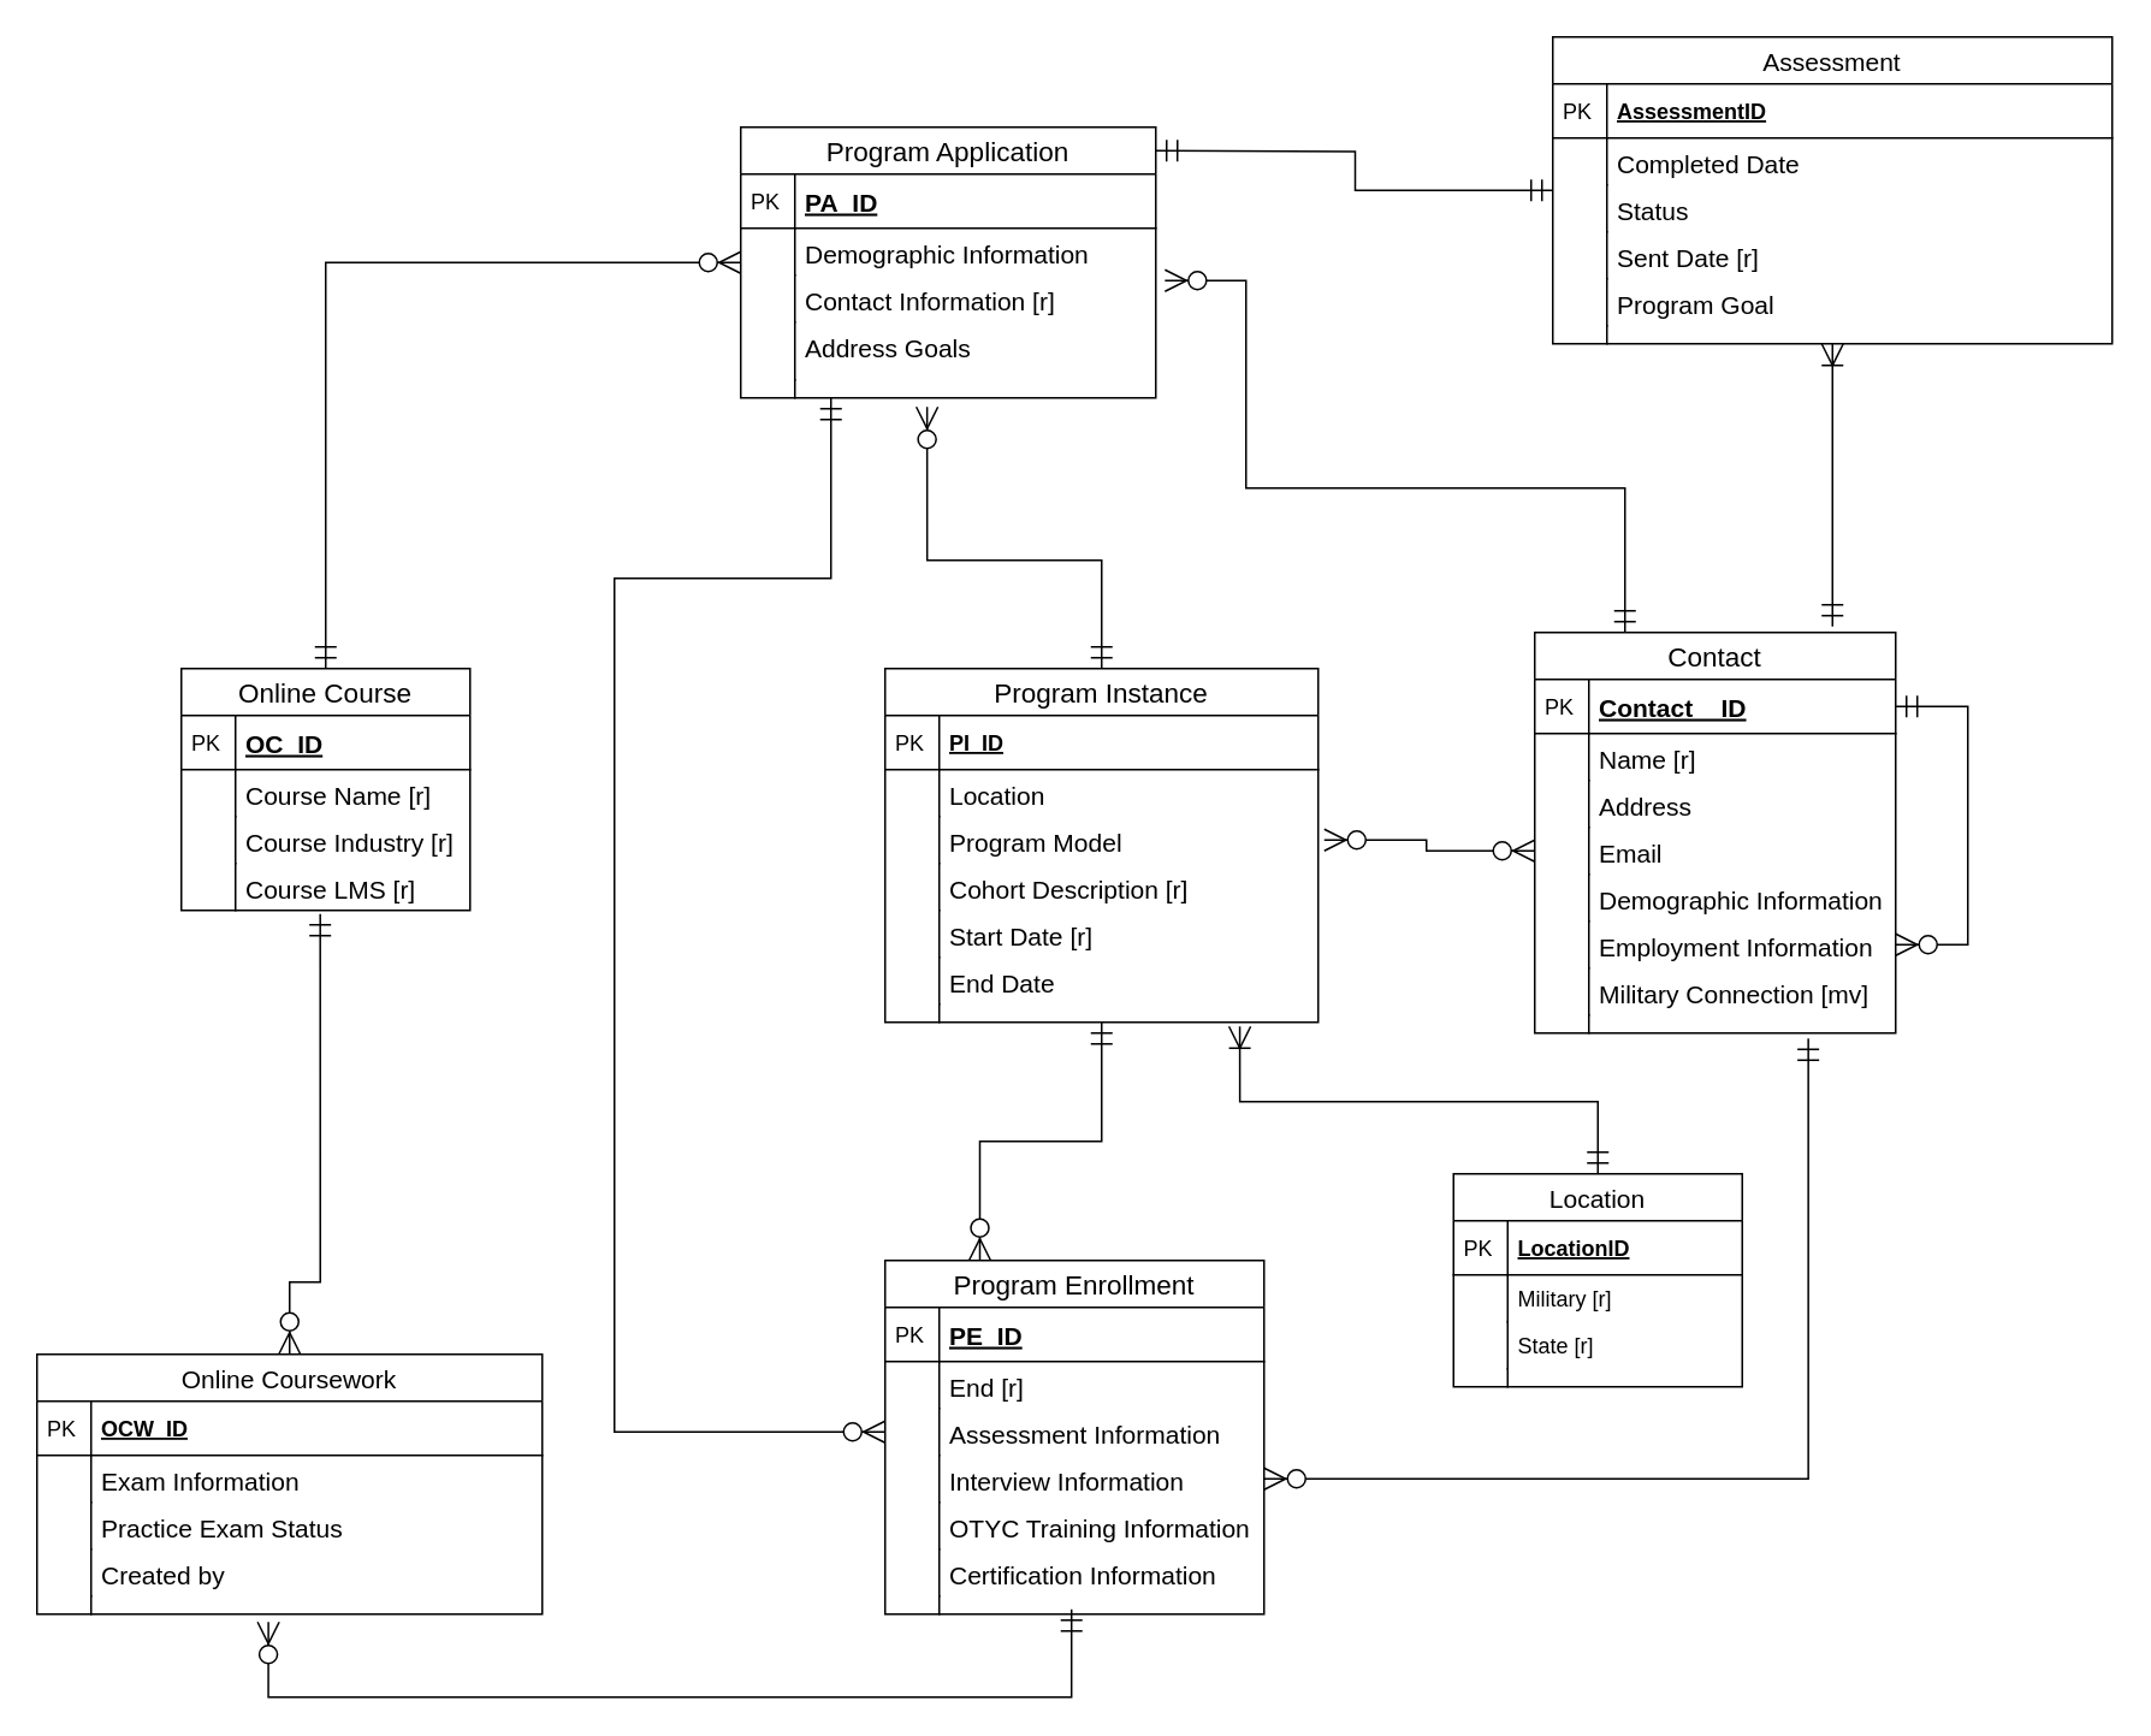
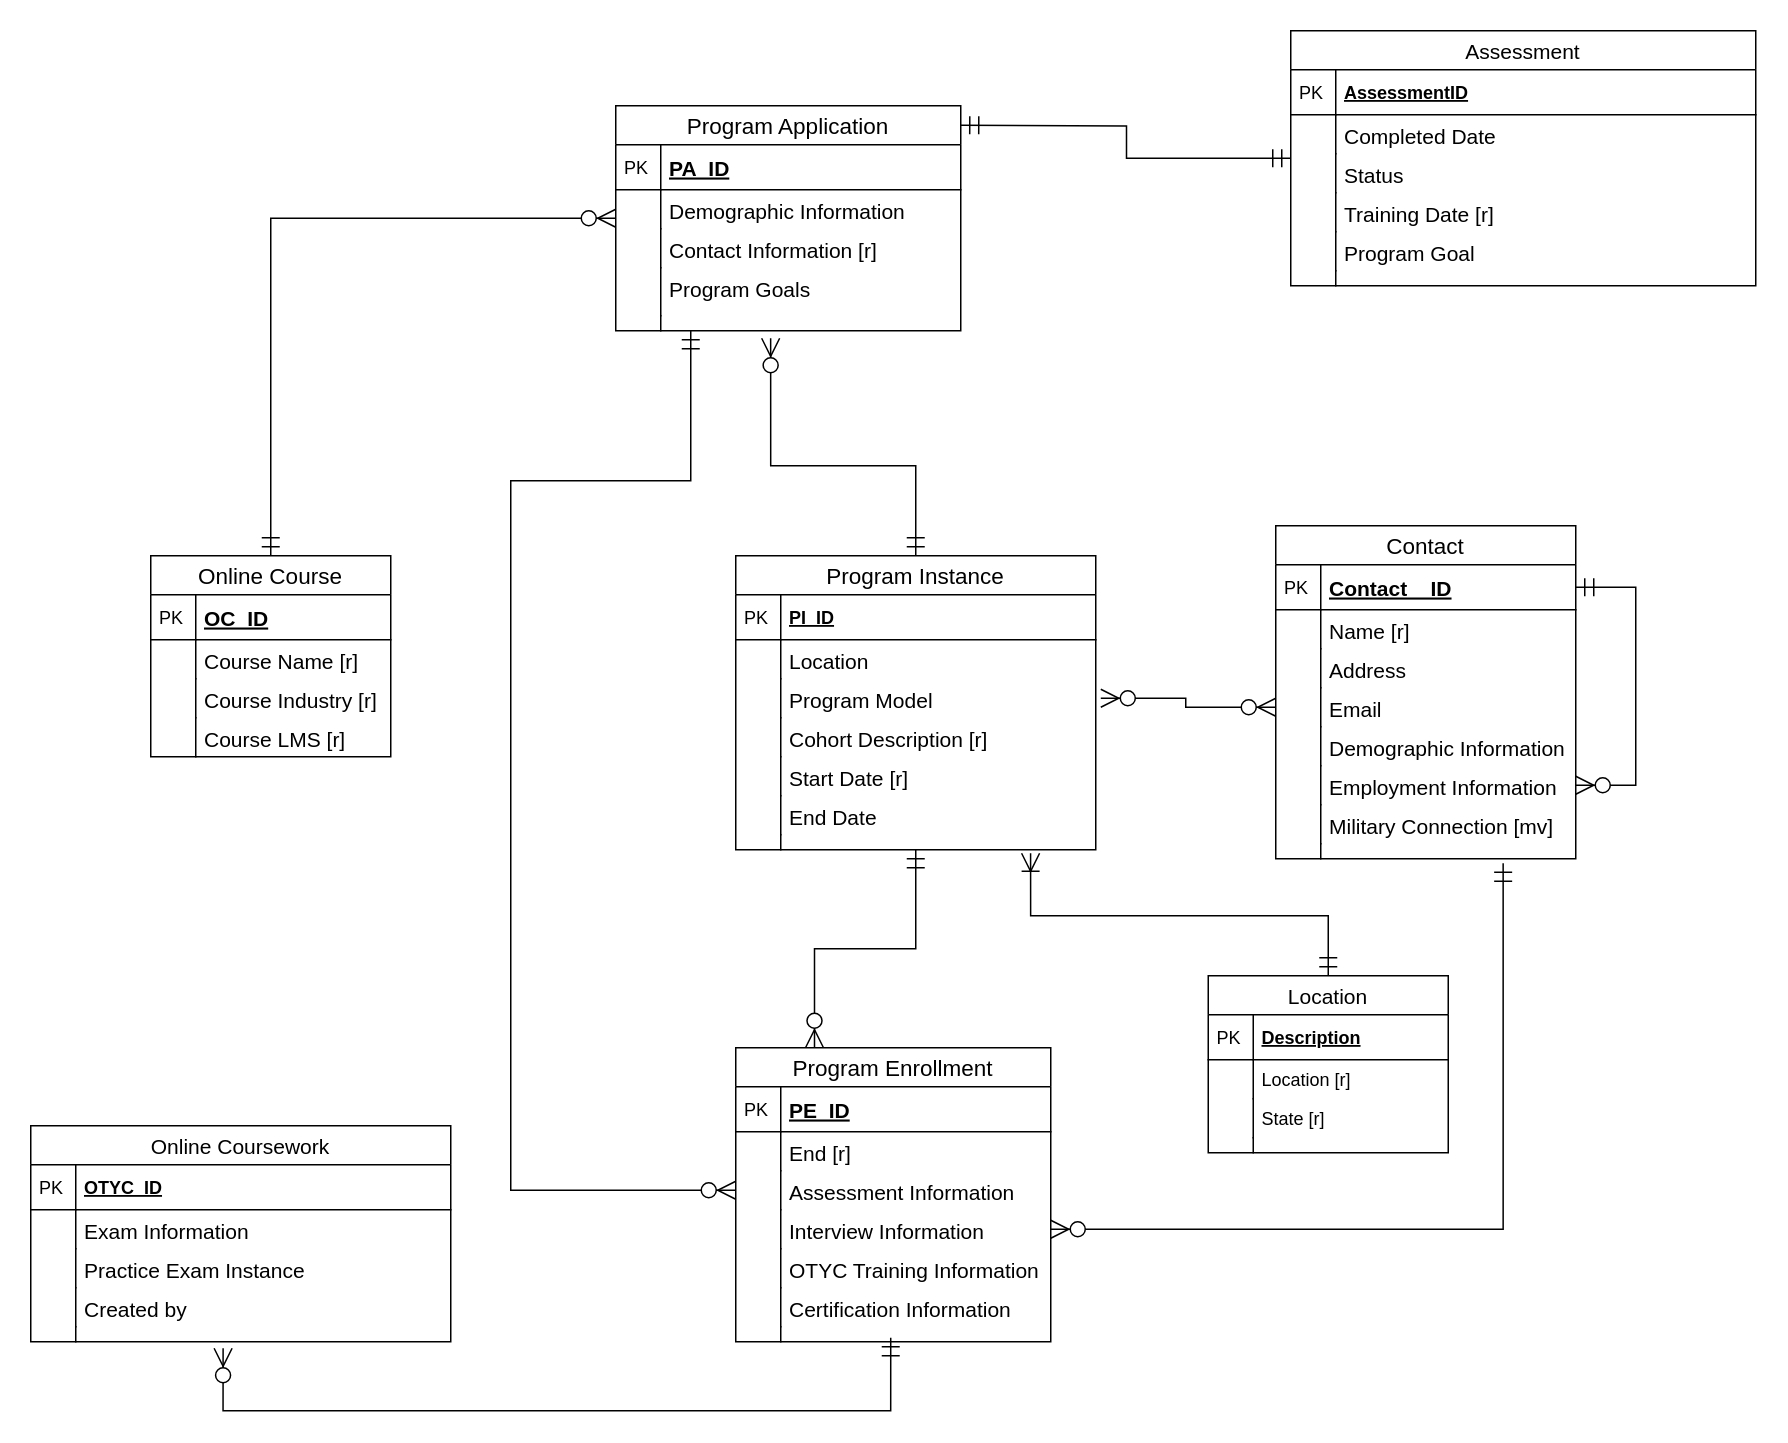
- <mxCell id="99" value="Sent Date [r]" style="shape=partialRectangle;top=0;left=0;right=0;bottom=0;align=left;verticalAlign=top;fillColor=none;spacingLeft=34;spacingRight=4;overflow=hidden;rotatable=0;points=[[0,0.5],[1,0.5]];portConstraint=eastwest;dropTarget=0;fontSize=14;" vertex="1" parent="92"><mxGeometry y="108" width="310" height="26" as="geometry" /></mxCell>
+ <mxCell id="99" value="Training Date [r]" style="shape=partialRectangle;top=0;left=0;right=0;bottom=0;align=left;verticalAlign=top;fillColor=none;spacingLeft=34;spacingRight=4;overflow=hidden;rotatable=0;points=[[0,0.5],[1,0.5]];portConstraint=eastwest;dropTarget=0;fontSize=14;" vertex="1" parent="92"><mxGeometry y="108" width="310" height="26" as="geometry" /></mxCell>
- <mxCell id="51" value="Address Goals" style="shape=partialRectangle;top=0;left=0;right=0;bottom=0;align=left;verticalAlign=top;fillColor=none;spacingLeft=34;spacingRight=4;overflow=hidden;rotatable=0;points=[[0,0.5],[1,0.5]];portConstraint=eastwest;dropTarget=0;fontSize=14;" parent="44" vertex="1"><mxGeometry y="108" width="230" height="32" as="geometry" /></mxCell>
+ <mxCell id="51" value="Program Goals" style="shape=partialRectangle;top=0;left=0;right=0;bottom=0;align=left;verticalAlign=top;fillColor=none;spacingLeft=34;spacingRight=4;overflow=hidden;rotatable=0;points=[[0,0.5],[1,0.5]];portConstraint=eastwest;dropTarget=0;fontSize=14;" parent="44" vertex="1"><mxGeometry y="108" width="230" height="32" as="geometry" /></mxCell>
- <mxCell id="90" style="edgeStyle=orthogonalEdgeStyle;rounded=0;orthogonalLoop=1;jettySize=auto;html=1;entryX=0.825;entryY=-0.015;entryDx=0;entryDy=0;entryPerimeter=0;fontSize=14;endArrow=ERmandOne;endFill=0;startArrow=ERoneToMany;startFill=0;endSize=10;startSize=10;" edge="1" parent="1" source="92" target="26"><mxGeometry relative="1" as="geometry" /></mxCell>
- <mxCell id="23" style="edgeStyle=orthogonalEdgeStyle;rounded=0;orthogonalLoop=1;jettySize=auto;html=1;entryX=1.022;entryY=0.115;entryDx=0;entryDy=0;startArrow=ERmandOne;startFill=0;startSize=10;endArrow=ERzeroToMany;endFill=1;endSize=10;entryPerimeter=0;" parent="1" source="26" target="49" edge="1"><mxGeometry relative="1" as="geometry"><Array as="points"><mxPoint x="900" y="270" /><mxPoint x="690" y="270" /><mxPoint x="690" y="155" /></Array></mxGeometry></mxCell>
- <mxCell id="3" style="edgeStyle=orthogonalEdgeStyle;rounded=0;orthogonalLoop=1;jettySize=auto;html=1;entryX=0.481;entryY=1.077;entryDx=0;entryDy=0;entryPerimeter=0;startArrow=ERzeroToMany;startFill=1;startSize=10;endArrow=ERmandOne;endFill=0;endSize=10;exitX=0.5;exitY=0;exitDx=0;exitDy=0;" parent="1" source="70" target="88" edge="1"><mxGeometry relative="1" as="geometry"><Array as="points"><mxPoint x="160" y="710" /><mxPoint x="177" y="710" /></Array></mxGeometry></mxCell>
- <mxCell id="107" value="LocationID" style="shape=partialRectangle;top=0;left=0;right=0;bottom=1;align=left;verticalAlign=middle;fillColor=none;spacingLeft=34;spacingRight=4;overflow=hidden;rotatable=0;points=[[0,0.5],[1,0.5]];portConstraint=eastwest;dropTarget=0;fontStyle=5;fontSize=12;" vertex="1" parent="106"><mxGeometry y="26" width="160" height="30" as="geometry" /></mxCell>
+ <mxCell id="107" value="Description" style="shape=partialRectangle;top=0;left=0;right=0;bottom=1;align=left;verticalAlign=middle;fillColor=none;spacingLeft=34;spacingRight=4;overflow=hidden;rotatable=0;points=[[0,0.5],[1,0.5]];portConstraint=eastwest;dropTarget=0;fontStyle=5;fontSize=12;" vertex="1" parent="106"><mxGeometry y="26" width="160" height="30" as="geometry" /></mxCell>
- <mxCell id="109" value="Military [r] " style="shape=partialRectangle;top=0;left=0;right=0;bottom=0;align=left;verticalAlign=top;fillColor=none;spacingLeft=34;spacingRight=4;overflow=hidden;rotatable=0;points=[[0,0.5],[1,0.5]];portConstraint=eastwest;dropTarget=0;fontSize=12;" vertex="1" parent="106"><mxGeometry y="56" width="160" height="26" as="geometry" /></mxCell>
+ <mxCell id="109" value="Location [r] " style="shape=partialRectangle;top=0;left=0;right=0;bottom=0;align=left;verticalAlign=top;fillColor=none;spacingLeft=34;spacingRight=4;overflow=hidden;rotatable=0;points=[[0,0.5],[1,0.5]];portConstraint=eastwest;dropTarget=0;fontSize=12;" vertex="1" parent="106"><mxGeometry y="56" width="160" height="26" as="geometry" /></mxCell>
- <mxCell id="71" value="OCW_ID" style="shape=partialRectangle;top=0;left=0;right=0;bottom=1;align=left;verticalAlign=middle;fillColor=none;spacingLeft=34;spacingRight=4;overflow=hidden;rotatable=0;points=[[0,0.5],[1,0.5]];portConstraint=eastwest;dropTarget=0;fontStyle=5;fontSize=12;" parent="70" vertex="1"><mxGeometry y="26" width="280" height="30" as="geometry" /></mxCell>
+ <mxCell id="71" value="OTYC_ID" style="shape=partialRectangle;top=0;left=0;right=0;bottom=1;align=left;verticalAlign=middle;fillColor=none;spacingLeft=34;spacingRight=4;overflow=hidden;rotatable=0;points=[[0,0.5],[1,0.5]];portConstraint=eastwest;dropTarget=0;fontStyle=5;fontSize=12;" parent="70" vertex="1"><mxGeometry y="26" width="280" height="30" as="geometry" /></mxCell>
- <mxCell id="75" value="Practice Exam Status" style="shape=partialRectangle;top=0;left=0;right=0;bottom=0;align=left;verticalAlign=top;fillColor=none;spacingLeft=34;spacingRight=4;overflow=hidden;rotatable=0;points=[[0,0.5],[1,0.5]];portConstraint=eastwest;dropTarget=0;fontSize=14;" parent="70" vertex="1"><mxGeometry y="82" width="280" height="26" as="geometry" /></mxCell>
+ <mxCell id="75" value="Practice Exam Instance" style="shape=partialRectangle;top=0;left=0;right=0;bottom=0;align=left;verticalAlign=top;fillColor=none;spacingLeft=34;spacingRight=4;overflow=hidden;rotatable=0;points=[[0,0.5],[1,0.5]];portConstraint=eastwest;dropTarget=0;fontSize=14;" parent="70" vertex="1"><mxGeometry y="82" width="280" height="26" as="geometry" /></mxCell>
